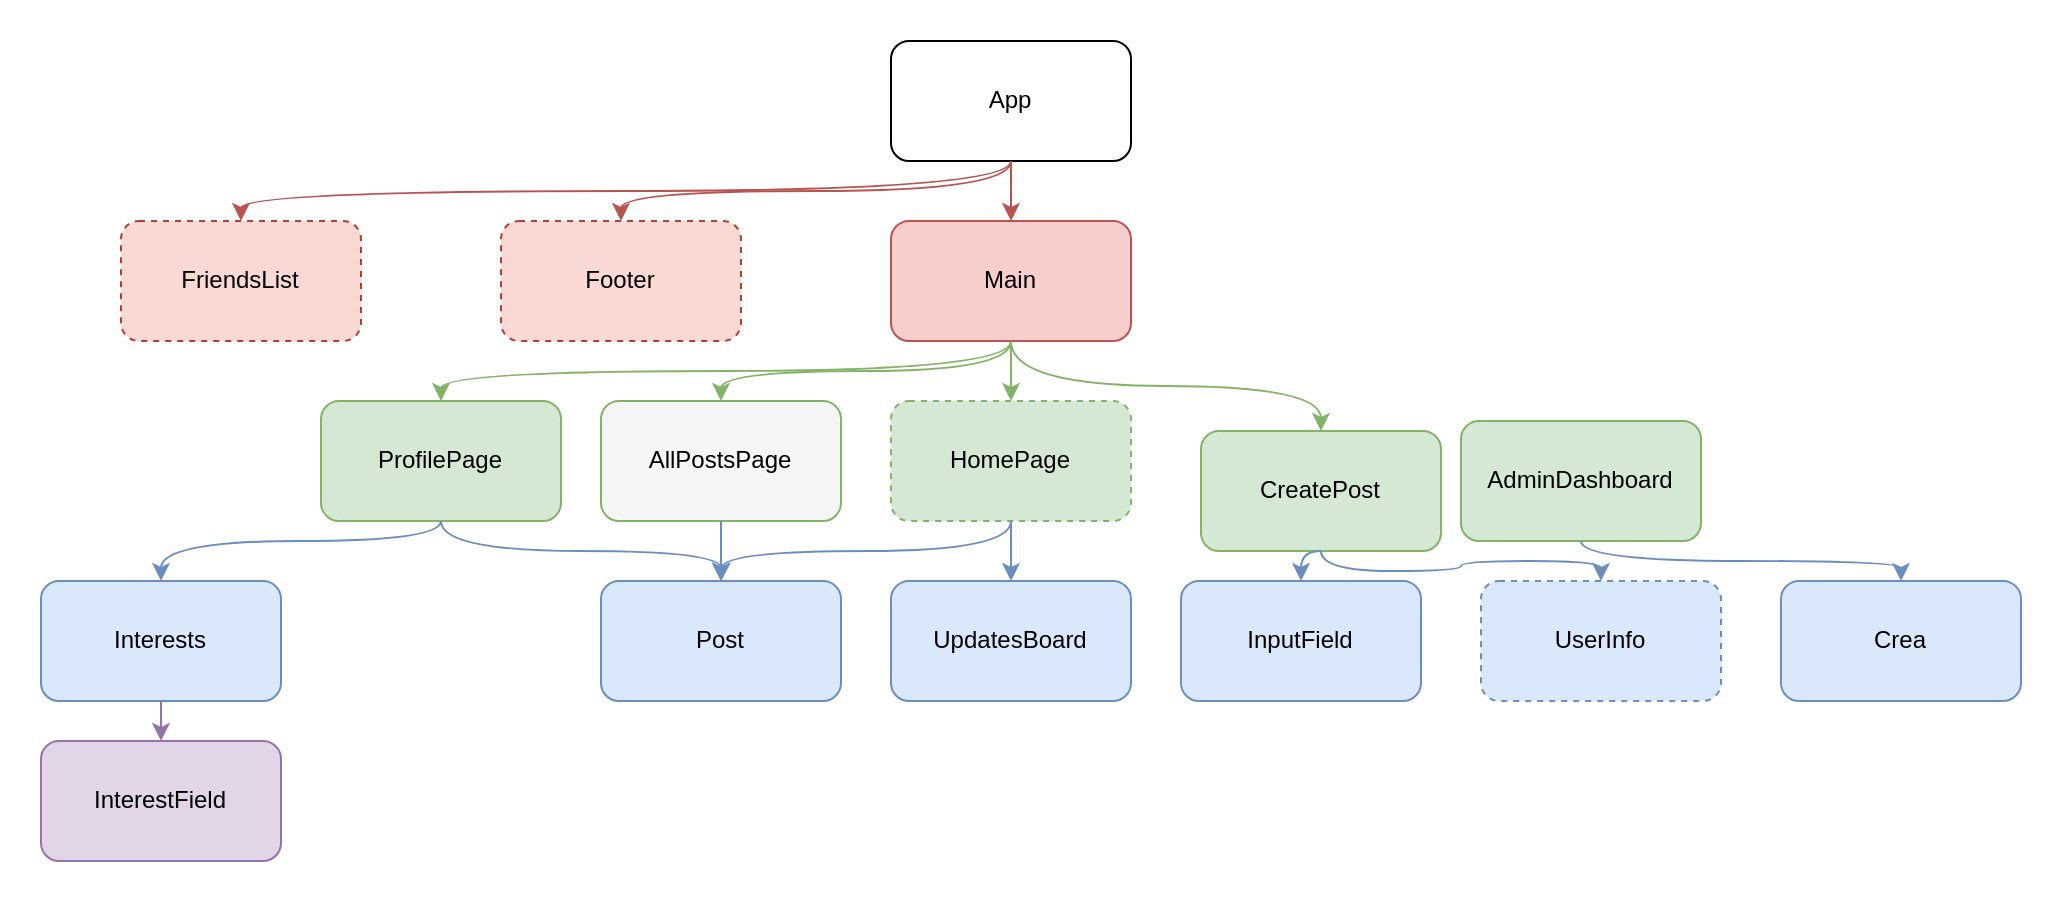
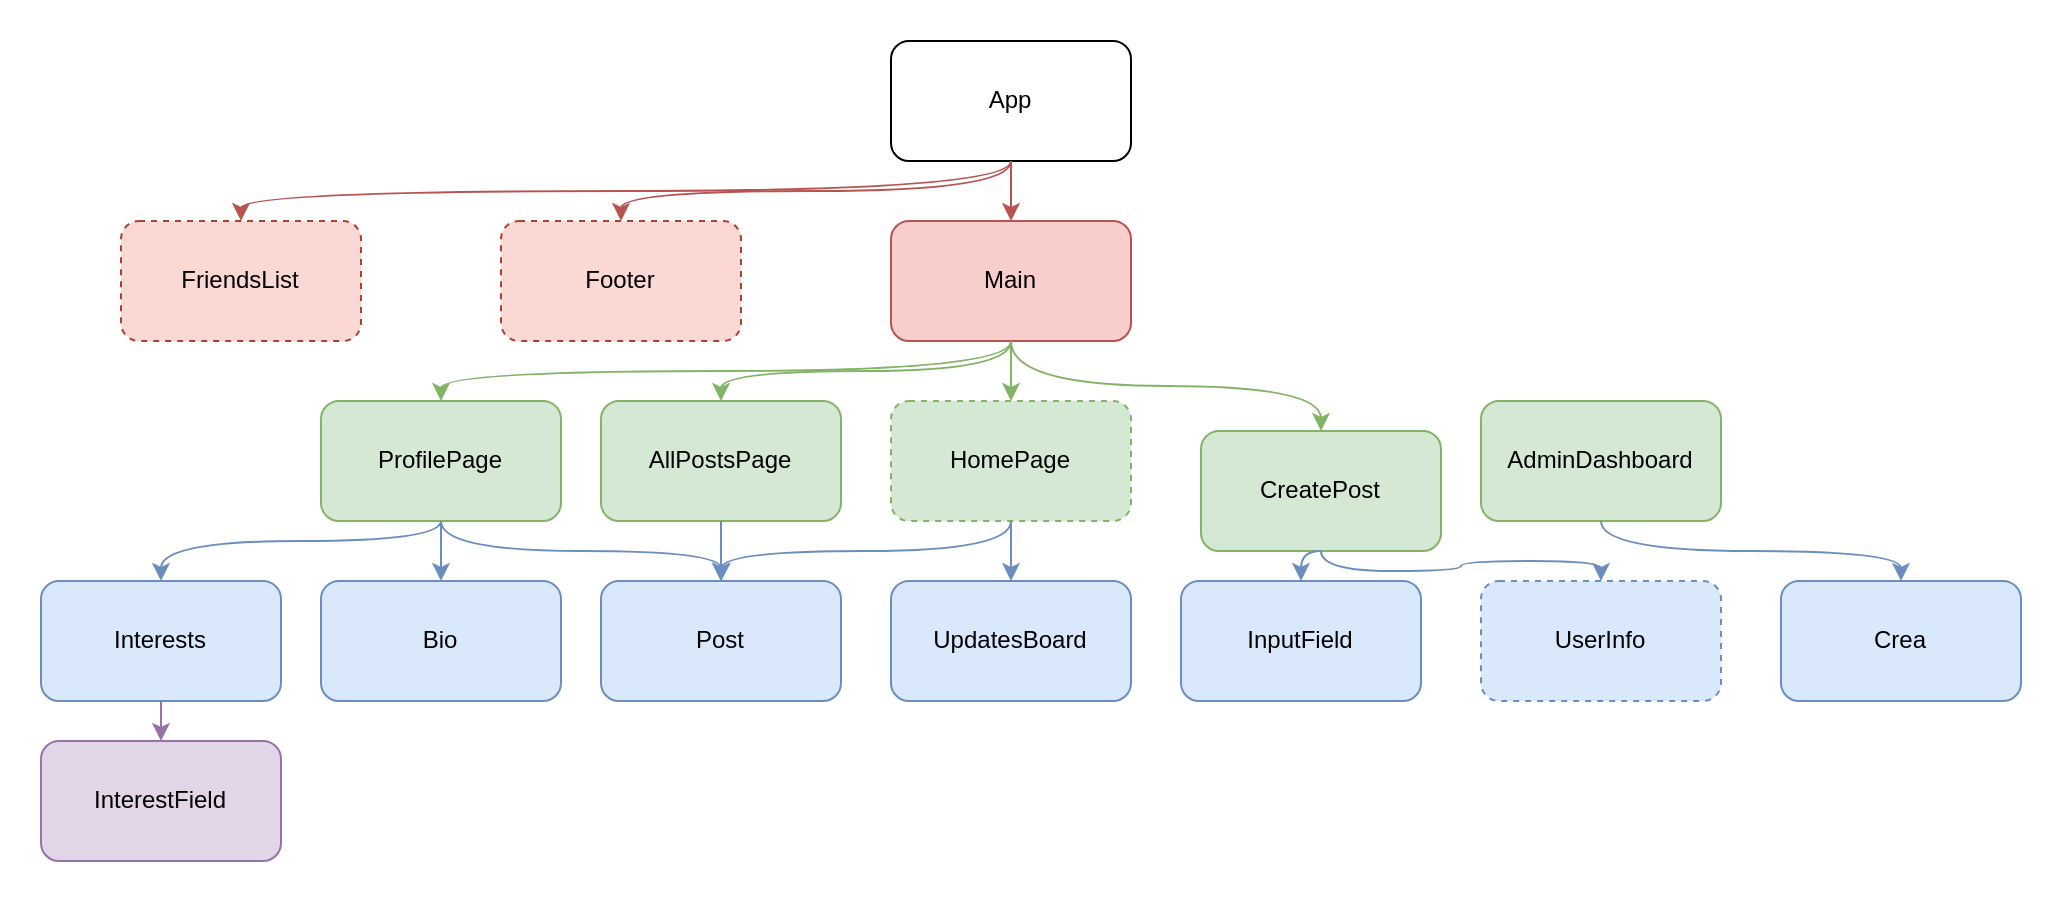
- <mxCell id="11" value="AllPostsPage" style="rounded=1;whiteSpace=wrap;html=1;fillColor=#f5f5f5;strokeColor=#82b366;" vertex="1" parent="1"><mxGeometry x="300" y="200" width="120" height="60" as="geometry" /></mxCell>
+ <mxCell id="11" value="AllPostsPage" style="rounded=1;whiteSpace=wrap;html=1;fillColor=#d5e8d4;strokeColor=#82b366;" vertex="1" parent="1"><mxGeometry x="300" y="200" width="120" height="60" as="geometry" /></mxCell>
- <mxCell id="33" value="AdminDashboard" style="rounded=1;whiteSpace=wrap;html=1;fillColor=#d5e8d4;strokeColor=#82b366;" vertex="1" parent="1"><mxGeometry x="730" y="210" width="120" height="60" as="geometry" /></mxCell>
+ <mxCell id="33" value="AdminDashboard" style="rounded=1;whiteSpace=wrap;html=1;fillColor=#d5e8d4;strokeColor=#82b366;" vertex="1" parent="1"><mxGeometry x="740" y="200" width="120" height="60" as="geometry" /></mxCell>
+ <mxCell id="23" value="" style="endArrow=classic;html=1;rounded=0;exitX=0.5;exitY=1;exitDx=0;exitDy=0;edgeStyle=orthogonalEdgeStyle;curved=1;fillColor=#dae8fc;strokeColor=#6c8ebf;entryX=0.5;entryY=0;entryDx=0;entryDy=0;" edge="1" parent="1" source="20" target="22"><mxGeometry width="50" height="50" relative="1" as="geometry"><mxPoint x="370" y="270" as="sourcePoint" /><mxPoint x="370" y="300" as="targetPoint" /></mxGeometry></mxCell>
+ <mxCell id="22" value="Bio" style="rounded=1;whiteSpace=wrap;html=1;fillColor=#dae8fc;strokeColor=#6c8ebf;" vertex="1" parent="1"><mxGeometry x="160" y="290" width="120" height="60" as="geometry" /></mxCell>
